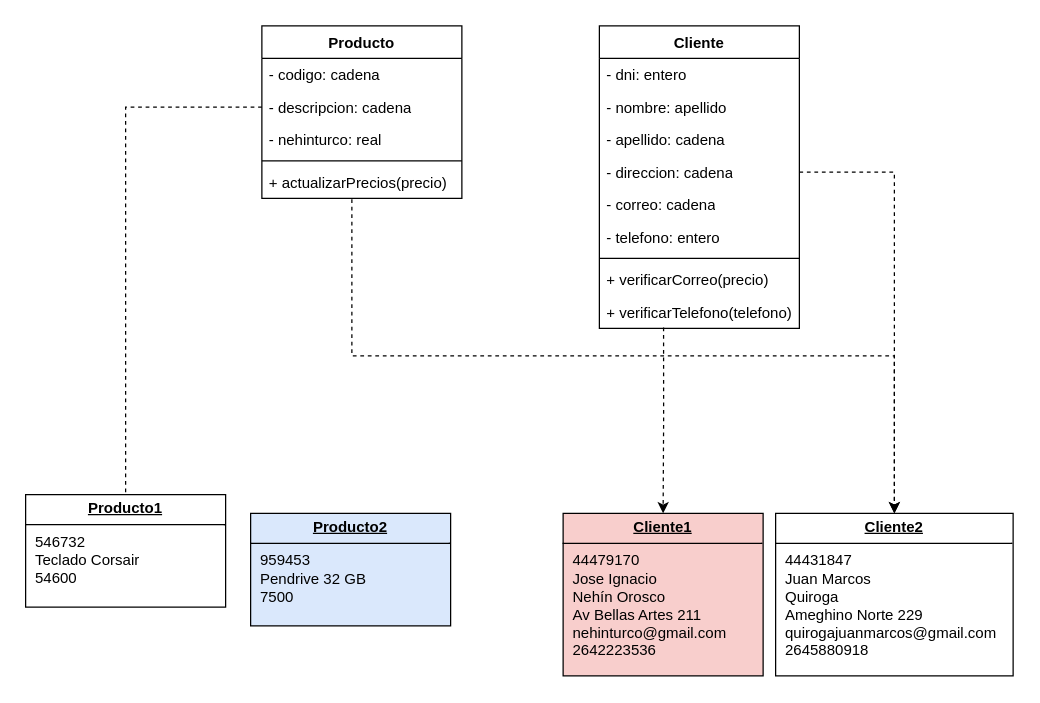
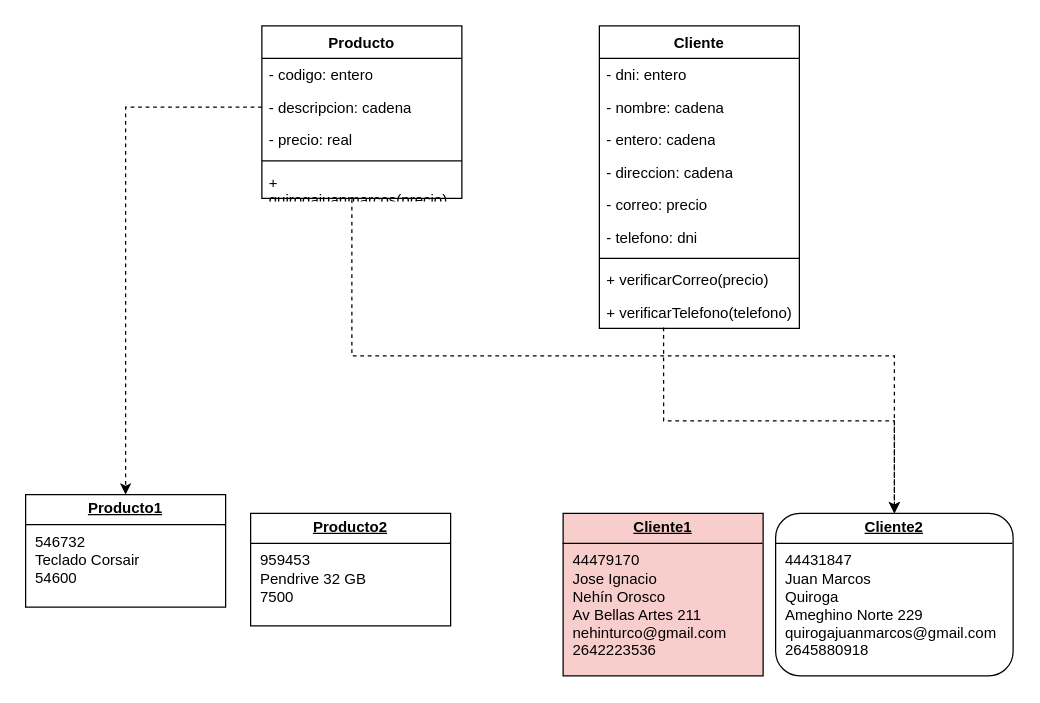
- <mxCell id="3" value="- codigo: cadena" style="text;strokeColor=none;fillColor=none;align=left;verticalAlign=top;spacingLeft=4;spacingRight=4;overflow=hidden;rotatable=0;points=[[0,0.5],[1,0.5]];portConstraint=eastwest;whiteSpace=wrap;html=1;" parent="2" vertex="1"><mxGeometry y="26" width="160" height="26" as="geometry" /></mxCell>
+ <mxCell id="3" value="- codigo: entero" style="text;strokeColor=none;fillColor=none;align=left;verticalAlign=top;spacingLeft=4;spacingRight=4;overflow=hidden;rotatable=0;points=[[0,0.5],[1,0.5]];portConstraint=eastwest;whiteSpace=wrap;html=1;" parent="2" vertex="1"><mxGeometry y="26" width="160" height="26" as="geometry" /></mxCell>
- <mxCell id="10" value="- nombre: apellido" style="text;strokeColor=none;fillColor=none;align=left;verticalAlign=top;spacingLeft=4;spacingRight=4;overflow=hidden;rotatable=0;points=[[0,0.5],[1,0.5]];portConstraint=eastwest;whiteSpace=wrap;html=1;" parent="8" vertex="1"><mxGeometry y="52" width="160" height="26" as="geometry" /></mxCell>
+ <mxCell id="10" value="- nombre: cadena" style="text;strokeColor=none;fillColor=none;align=left;verticalAlign=top;spacingLeft=4;spacingRight=4;overflow=hidden;rotatable=0;points=[[0,0.5],[1,0.5]];portConstraint=eastwest;whiteSpace=wrap;html=1;" parent="8" vertex="1"><mxGeometry y="52" width="160" height="26" as="geometry" /></mxCell>
- <mxCell id="5" value="- nehinturco: real" style="text;strokeColor=none;fillColor=none;align=left;verticalAlign=top;spacingLeft=4;spacingRight=4;overflow=hidden;rotatable=0;points=[[0,0.5],[1,0.5]];portConstraint=eastwest;whiteSpace=wrap;html=1;" parent="2" vertex="1"><mxGeometry y="78" width="160" height="26" as="geometry" /></mxCell>
+ <mxCell id="5" value="- precio: real" style="text;strokeColor=none;fillColor=none;align=left;verticalAlign=top;spacingLeft=4;spacingRight=4;overflow=hidden;rotatable=0;points=[[0,0.5],[1,0.5]];portConstraint=eastwest;whiteSpace=wrap;html=1;" parent="2" vertex="1"><mxGeometry y="78" width="160" height="26" as="geometry" /></mxCell>
- <mxCell id="11" value="- apellido: cadena" style="text;strokeColor=none;fillColor=none;align=left;verticalAlign=top;spacingLeft=4;spacingRight=4;overflow=hidden;rotatable=0;points=[[0,0.5],[1,0.5]];portConstraint=eastwest;whiteSpace=wrap;html=1;" parent="8" vertex="1"><mxGeometry y="78" width="160" height="26" as="geometry" /></mxCell>
+ <mxCell id="11" value="- entero: cadena" style="text;strokeColor=none;fillColor=none;align=left;verticalAlign=top;spacingLeft=4;spacingRight=4;overflow=hidden;rotatable=0;points=[[0,0.5],[1,0.5]];portConstraint=eastwest;whiteSpace=wrap;html=1;" parent="8" vertex="1"><mxGeometry y="78" width="160" height="26" as="geometry" /></mxCell>
- <mxCell id="7" value="+ actualizarPrecios(precio)" style="text;strokeColor=none;fillColor=none;align=left;verticalAlign=top;spacingLeft=4;spacingRight=4;overflow=hidden;rotatable=0;points=[[0,0.5],[1,0.5]];portConstraint=eastwest;whiteSpace=wrap;html=1;" parent="2" vertex="1"><mxGeometry y="112" width="160" height="26" as="geometry" /></mxCell>
+ <mxCell id="7" value="+ quirogajuanmarcos(precio)" style="text;strokeColor=none;fillColor=none;align=left;verticalAlign=top;spacingLeft=4;spacingRight=4;overflow=hidden;rotatable=0;points=[[0,0.5],[1,0.5]];portConstraint=eastwest;whiteSpace=wrap;html=1;" parent="2" vertex="1"><mxGeometry y="112" width="160" height="26" as="geometry" /></mxCell>
- <mxCell id="13" value="- correo: cadena" style="text;strokeColor=none;fillColor=none;align=left;verticalAlign=top;spacingLeft=4;spacingRight=4;overflow=hidden;rotatable=0;points=[[0,0.5],[1,0.5]];portConstraint=eastwest;whiteSpace=wrap;html=1;" parent="8" vertex="1"><mxGeometry y="130" width="160" height="26" as="geometry" /></mxCell>
+ <mxCell id="13" value="- correo: precio" style="text;strokeColor=none;fillColor=none;align=left;verticalAlign=top;spacingLeft=4;spacingRight=4;overflow=hidden;rotatable=0;points=[[0,0.5],[1,0.5]];portConstraint=eastwest;whiteSpace=wrap;html=1;" parent="8" vertex="1"><mxGeometry y="130" width="160" height="26" as="geometry" /></mxCell>
- <mxCell id="25" style="edgeStyle=orthogonalEdgeStyle;rounded=0;orthogonalLoop=1;jettySize=auto;html=1;exitX=1;exitY=0.5;exitDx=0;exitDy=0;entryX=0.5;entryY=0;entryDx=0;entryDy=0;dashed=1;" edge="1" parent="1" source="12" target="21"><mxGeometry relative="1" as="geometry" /></mxCell>
- <mxCell id="14" value="- telefono: entero" style="text;strokeColor=none;fillColor=none;align=left;verticalAlign=top;spacingLeft=4;spacingRight=4;overflow=hidden;rotatable=0;points=[[0,0.5],[1,0.5]];portConstraint=eastwest;whiteSpace=wrap;html=1;" parent="8" vertex="1"><mxGeometry y="156" width="160" height="26" as="geometry" /></mxCell>
+ <mxCell id="14" value="- telefono: dni" style="text;strokeColor=none;fillColor=none;align=left;verticalAlign=top;spacingLeft=4;spacingRight=4;overflow=hidden;rotatable=0;points=[[0,0.5],[1,0.5]];portConstraint=eastwest;whiteSpace=wrap;html=1;" parent="8" vertex="1"><mxGeometry y="156" width="160" height="26" as="geometry" /></mxCell>
- <mxCell id="24" style="edgeStyle=orthogonalEdgeStyle;rounded=0;orthogonalLoop=1;jettySize=auto;html=1;exitX=0.321;exitY=0.975;exitDx=0;exitDy=0;entryX=0.5;entryY=0;entryDx=0;entryDy=0;exitPerimeter=0;dashed=1;" edge="1" parent="1" source="17" target="20"><mxGeometry relative="1" as="geometry" /></mxCell>
+ <mxCell id="24" style="edgeStyle=orthogonalEdgeStyle;rounded=0;orthogonalLoop=1;jettySize=auto;html=1;exitX=0.321;exitY=0.975;exitDx=0;exitDy=0;exitPerimeter=0;dashed=1;" edge="1" parent="1" source="17" target="21"><mxGeometry relative="1" as="geometry" /></mxCell>
- <mxCell id="22" style="edgeStyle=orthogonalEdgeStyle;rounded=0;orthogonalLoop=1;jettySize=auto;html=1;exitX=0;exitY=0.5;exitDx=0;exitDy=0;entryX=0.5;entryY=0;entryDx=0;entryDy=0;dashed=1;endArrow=none;" edge="1" parent="1" source="4" target="18"><mxGeometry relative="1" as="geometry" /></mxCell>
+ <mxCell id="22" style="edgeStyle=orthogonalEdgeStyle;rounded=0;orthogonalLoop=1;jettySize=auto;html=1;exitX=0;exitY=0.5;exitDx=0;exitDy=0;entryX=0.5;entryY=0;entryDx=0;entryDy=0;dashed=1;" edge="1" parent="1" source="4" target="18"><mxGeometry relative="1" as="geometry" /></mxCell>
- <mxCell id="19" value="&lt;p style=&quot;margin:0px;margin-top:4px;text-align:center;text-decoration:underline;&quot;&gt;&lt;b&gt;Producto2&lt;/b&gt;&lt;/p&gt;&lt;hr size=&quot;1&quot; style=&quot;border-style:solid;&quot;&gt;&lt;p style=&quot;margin:0px;margin-left:8px;&quot;&gt;959453&lt;br&gt;Pendrive 32 GB&lt;br&gt;7500&lt;/p&gt;" style="verticalAlign=top;align=left;overflow=fill;html=1;whiteSpace=wrap;fillColor=#dae8fc;" vertex="1" parent="1"><mxGeometry x="200" y="410" width="160" height="90" as="geometry" /></mxCell>
+ <mxCell id="19" value="&lt;p style=&quot;margin:0px;margin-top:4px;text-align:center;text-decoration:underline;&quot;&gt;&lt;b&gt;Producto2&lt;/b&gt;&lt;/p&gt;&lt;hr size=&quot;1&quot; style=&quot;border-style:solid;&quot;&gt;&lt;p style=&quot;margin:0px;margin-left:8px;&quot;&gt;959453&lt;br&gt;Pendrive 32 GB&lt;br&gt;7500&lt;/p&gt;" style="verticalAlign=top;align=left;overflow=fill;html=1;whiteSpace=wrap;" vertex="1" parent="1"><mxGeometry x="200" y="410" width="160" height="90" as="geometry" /></mxCell>
- <mxCell id="21" value="&lt;p style=&quot;margin:0px;margin-top:4px;text-align:center;text-decoration:underline;&quot;&gt;&lt;b&gt;Cliente2&lt;/b&gt;&lt;/p&gt;&lt;hr size=&quot;1&quot; style=&quot;border-style:solid;&quot;&gt;&lt;p style=&quot;margin:0px;margin-left:8px;&quot;&gt;44431847&lt;br&gt;Juan Marcos&lt;br&gt;Quiroga&lt;/p&gt;&lt;p style=&quot;margin:0px;margin-left:8px;&quot;&gt;Ameghino Norte 229&lt;/p&gt;&lt;p style=&quot;margin:0px;margin-left:8px;&quot;&gt;quirogajuanmarcos@gmail.com&lt;/p&gt;&lt;p style=&quot;margin:0px;margin-left:8px;&quot;&gt;2645880918&lt;/p&gt;" style="verticalAlign=top;align=left;overflow=fill;html=1;whiteSpace=wrap;" vertex="1" parent="1"><mxGeometry x="620" y="410" width="190" height="130" as="geometry" /></mxCell>
+ <mxCell id="21" value="&lt;p style=&quot;margin:0px;margin-top:4px;text-align:center;text-decoration:underline;&quot;&gt;&lt;b&gt;Cliente2&lt;/b&gt;&lt;/p&gt;&lt;hr size=&quot;1&quot; style=&quot;border-style:solid;&quot;&gt;&lt;p style=&quot;margin:0px;margin-left:8px;&quot;&gt;44431847&lt;br&gt;Juan Marcos&lt;br&gt;Quiroga&lt;/p&gt;&lt;p style=&quot;margin:0px;margin-left:8px;&quot;&gt;Ameghino Norte 229&lt;/p&gt;&lt;p style=&quot;margin:0px;margin-left:8px;&quot;&gt;quirogajuanmarcos@gmail.com&lt;/p&gt;&lt;p style=&quot;margin:0px;margin-left:8px;&quot;&gt;2645880918&lt;/p&gt;" style="verticalAlign=top;align=left;overflow=fill;html=1;whiteSpace=wrap;rounded=1;" vertex="1" parent="1"><mxGeometry x="620" y="410" width="190" height="130" as="geometry" /></mxCell>
